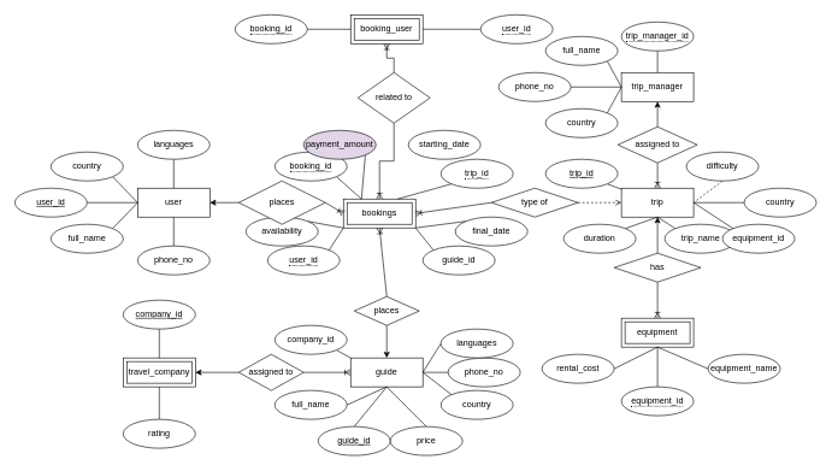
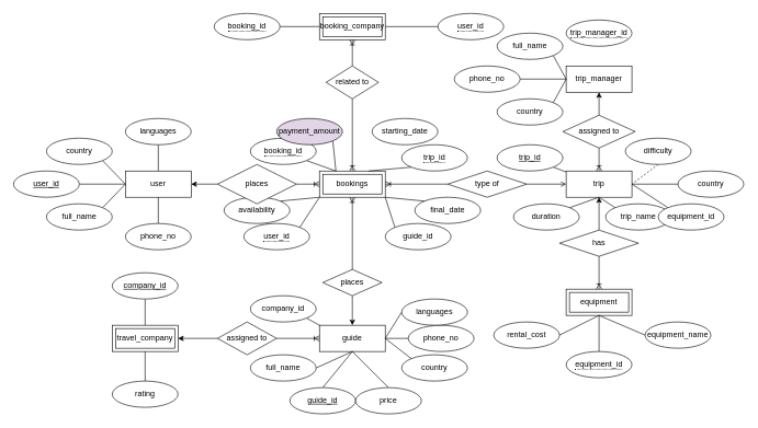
- <mxCell id="23" value="booking_user" style="shape=ext;margin=3;double=1;whiteSpace=wrap;html=1;align=center;" vertex="1" parent="1"><mxGeometry x="485" width="100" height="40" as="geometry" y="20" /></mxCell>
+ <mxCell id="23" value="booking_company" style="shape=ext;margin=3;double=1;whiteSpace=wrap;html=1;align=center;" vertex="1" parent="1"><mxGeometry x="485" width="100" height="40" as="geometry" y="20" /></mxCell>
- <mxCell id="50" style="edgeStyle=none;rounded=0;orthogonalLoop=1;jettySize=auto;html=1;entryX=0.5;entryY=0;entryDx=0;entryDy=0;endArrow=none;endFill=0;" edge="1" parent="1" source="51" target="20"><mxGeometry relative="1" as="geometry" /></mxCell>
- <mxCell id="37" value="related to" style="shape=rhombus;perimeter=rhombusPerimeter;whiteSpace=wrap;html=1;align=center;" vertex="1" parent="1"><mxGeometry x="495" y="100" width="100" height="70" as="geometry" /></mxCell>
+ <mxCell id="37" value="related to" style="shape=rhombus;perimeter=rhombusPerimeter;whiteSpace=wrap;html=1;align=center;" vertex="1" parent="1"><mxGeometry x="495" y="100" width="80" height="50" as="geometry" /></mxCell>
- <mxCell id="46" style="rounded=0;orthogonalLoop=1;jettySize=auto;html=1;exitX=1;exitY=0.5;exitDx=0;exitDy=0;entryX=0;entryY=0.5;entryDx=0;entryDy=0;endArrow=open;endFill=0;dashed=1;" edge="1" parent="1" source="28" target="19"><mxGeometry relative="1" as="geometry"><mxPoint x="460" y="290" as="sourcePoint" /><mxPoint x="495" y="290" as="targetPoint" /></mxGeometry></mxCell>
+ <mxCell id="46" style="rounded=0;orthogonalLoop=1;jettySize=auto;html=1;exitX=1;exitY=0.5;exitDx=0;exitDy=0;entryX=0;entryY=0.5;entryDx=0;entryDy=0;endArrow=open;endFill=0;" edge="1" parent="1" source="28" target="19"><mxGeometry relative="1" as="geometry"><mxPoint x="460" y="290" as="sourcePoint" /><mxPoint x="495" y="290" as="targetPoint" /></mxGeometry></mxCell>
- <mxCell id="3" value="bookings" style="shape=ext;margin=3;double=1;whiteSpace=wrap;html=1;align=center;" vertex="1" parent="1"><mxGeometry x="475" y="275" width="100" height="40" as="geometry" /></mxCell>
+ <mxCell id="3" value="bookings" style="shape=ext;margin=3;double=1;whiteSpace=wrap;html=1;align=center;" vertex="1" parent="1"><mxGeometry x="485" y="260" width="100" height="40" as="geometry" /></mxCell>
